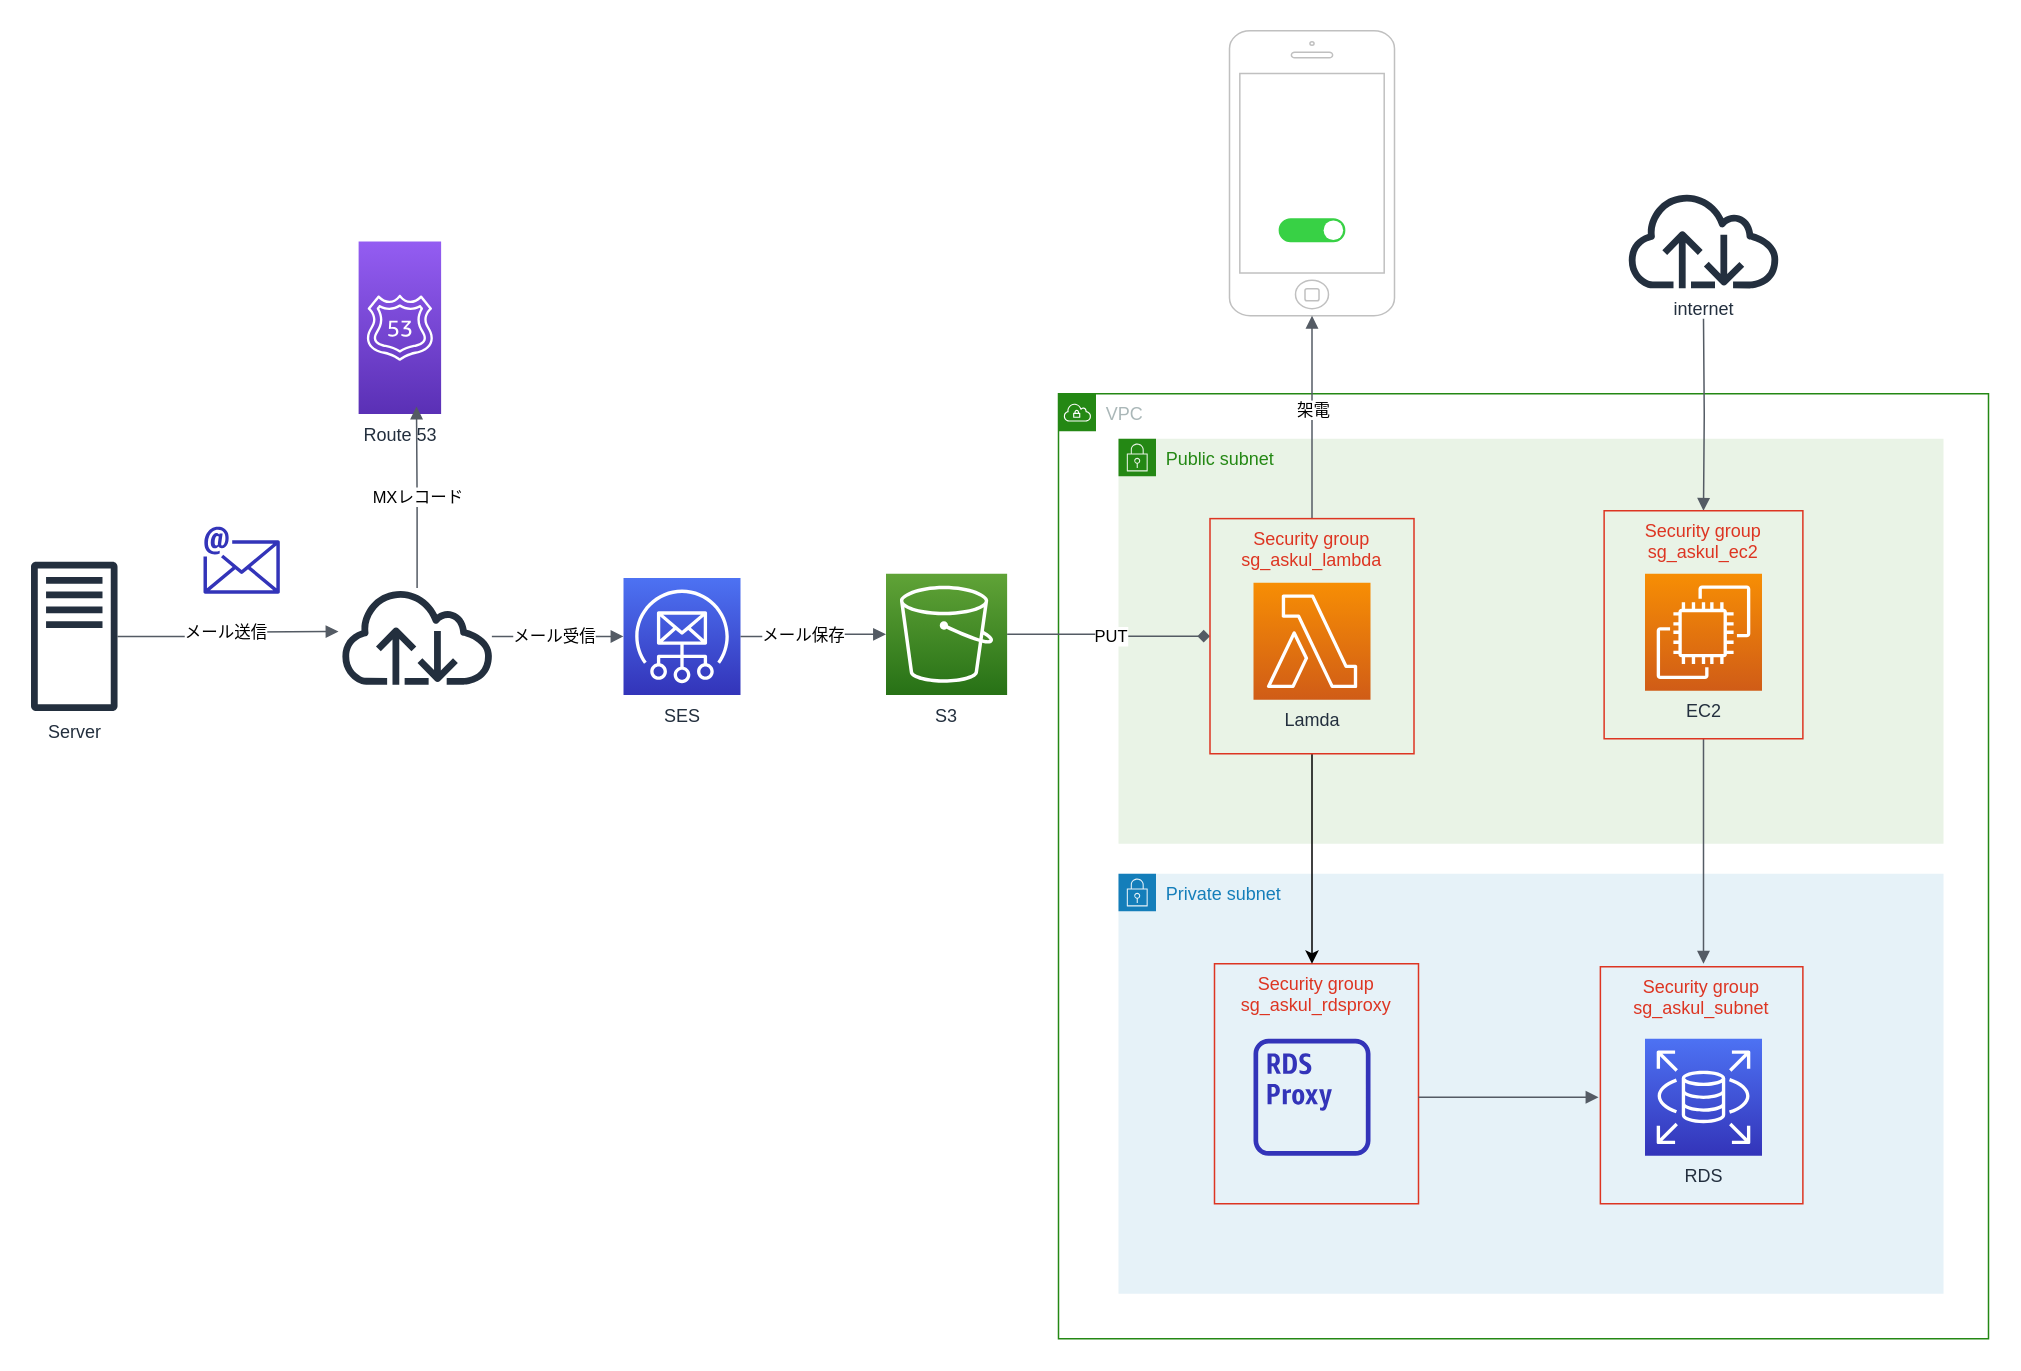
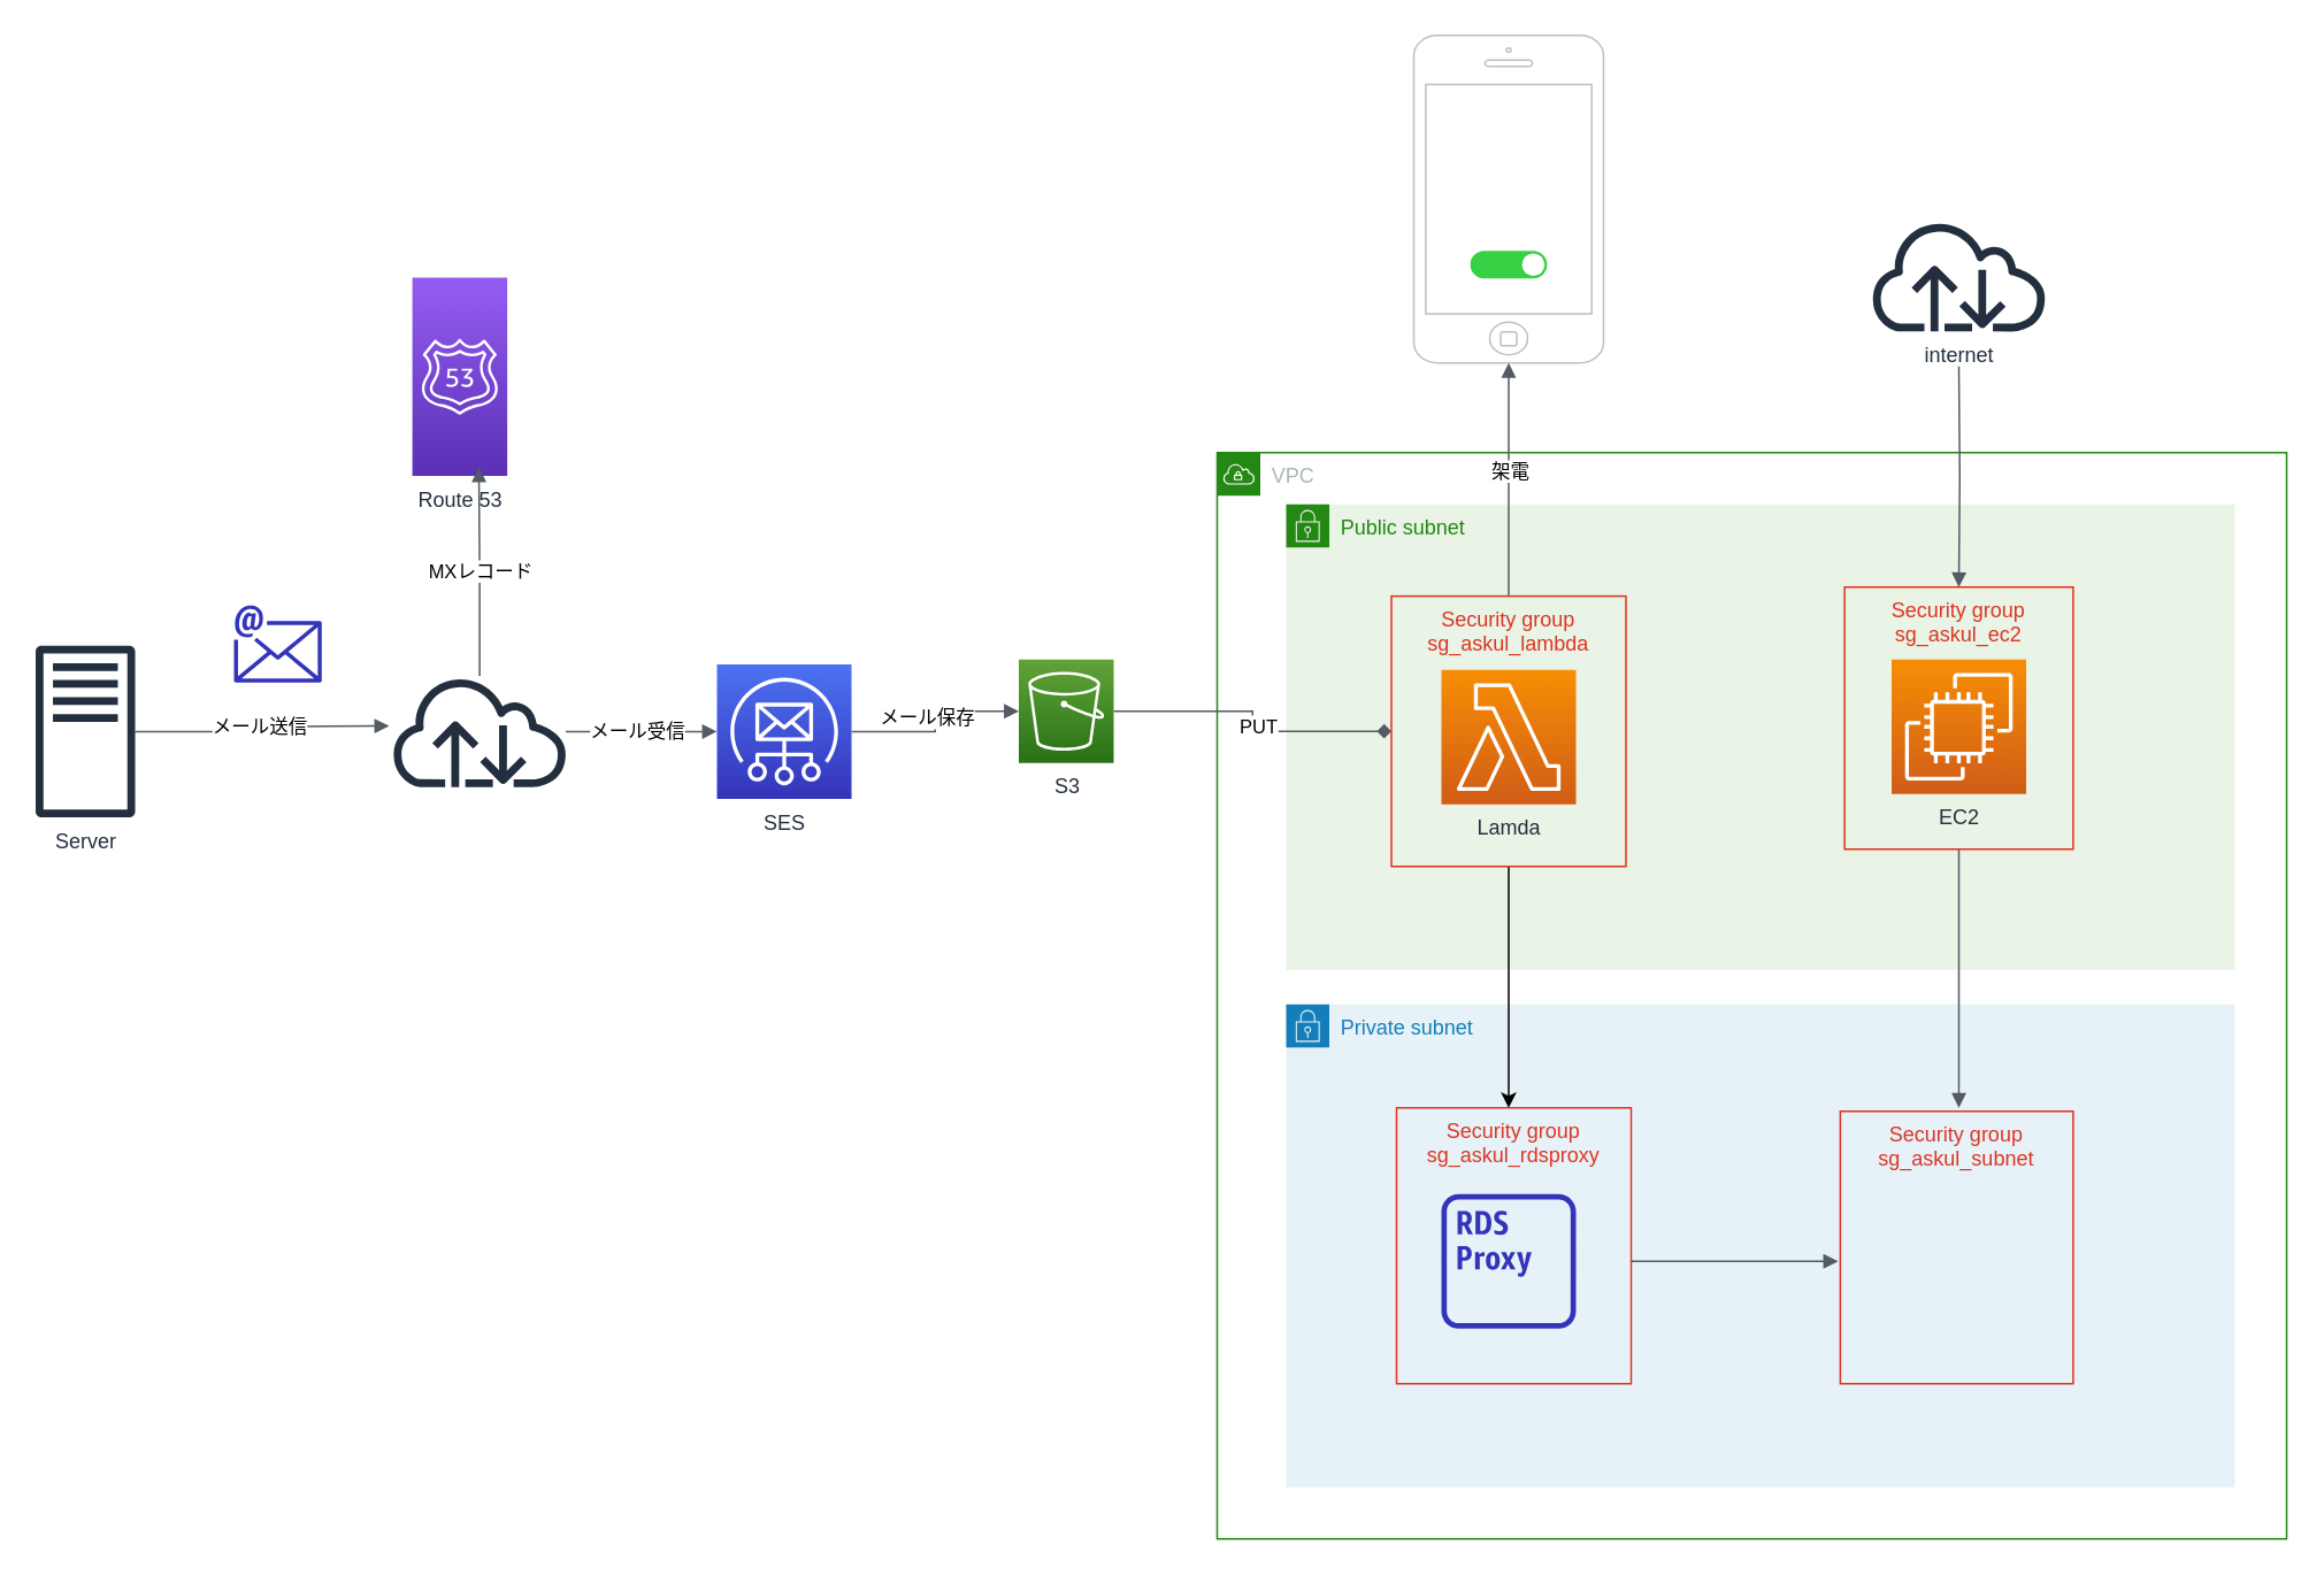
- <mxCell id="12" value="S3" style="outlineConnect=0;fontColor=#232F3E;gradientColor=#60A337;gradientDirection=north;fillColor=#277116;strokeColor=#ffffff;dashed=0;verticalLabelPosition=bottom;verticalAlign=top;align=center;html=1;fontSize=12;fontStyle=0;aspect=fixed;shape=mxgraph.aws4.resourceIcon;resIcon=mxgraph.aws4.s3;" parent="1" vertex="1"><mxGeometry x="590" y="382" width="80.75" height="80.75" as="geometry" /></mxCell>
+ <mxCell id="12" value="S3" style="outlineConnect=0;fontColor=#232F3E;gradientColor=#60A337;gradientDirection=north;fillColor=#277116;strokeColor=#ffffff;dashed=0;verticalLabelPosition=bottom;verticalAlign=top;align=center;html=1;fontSize=12;fontStyle=0;aspect=fixed;shape=mxgraph.aws4.resourceIcon;resIcon=mxgraph.aws4.s3;" parent="1" vertex="1"><mxGeometry x="590" y="382" width="55" height="60" as="geometry" /></mxCell>
- <mxCell id="9" value="RDS" style="outlineConnect=0;fontColor=#232F3E;gradientColor=#4D72F3;gradientDirection=north;fillColor=#3334B9;strokeColor=#ffffff;dashed=0;verticalLabelPosition=bottom;verticalAlign=top;align=center;html=1;fontSize=12;fontStyle=0;aspect=fixed;shape=mxgraph.aws4.resourceIcon;resIcon=mxgraph.aws4.rds;" parent="1" vertex="1"><mxGeometry x="1096" y="692" width="78" height="78" as="geometry" /></mxCell>
